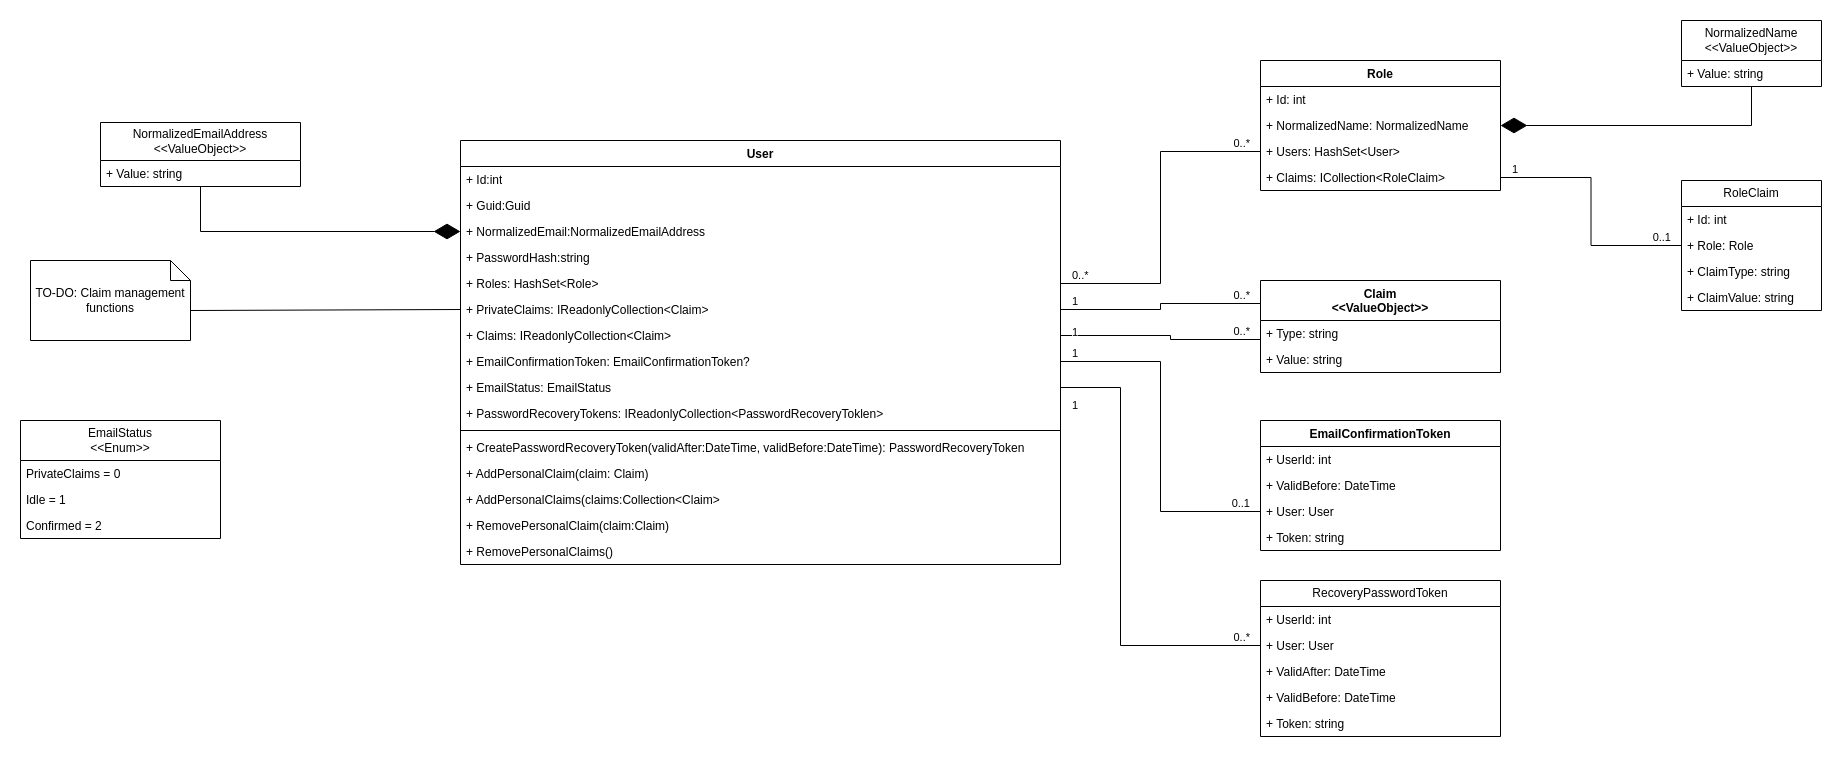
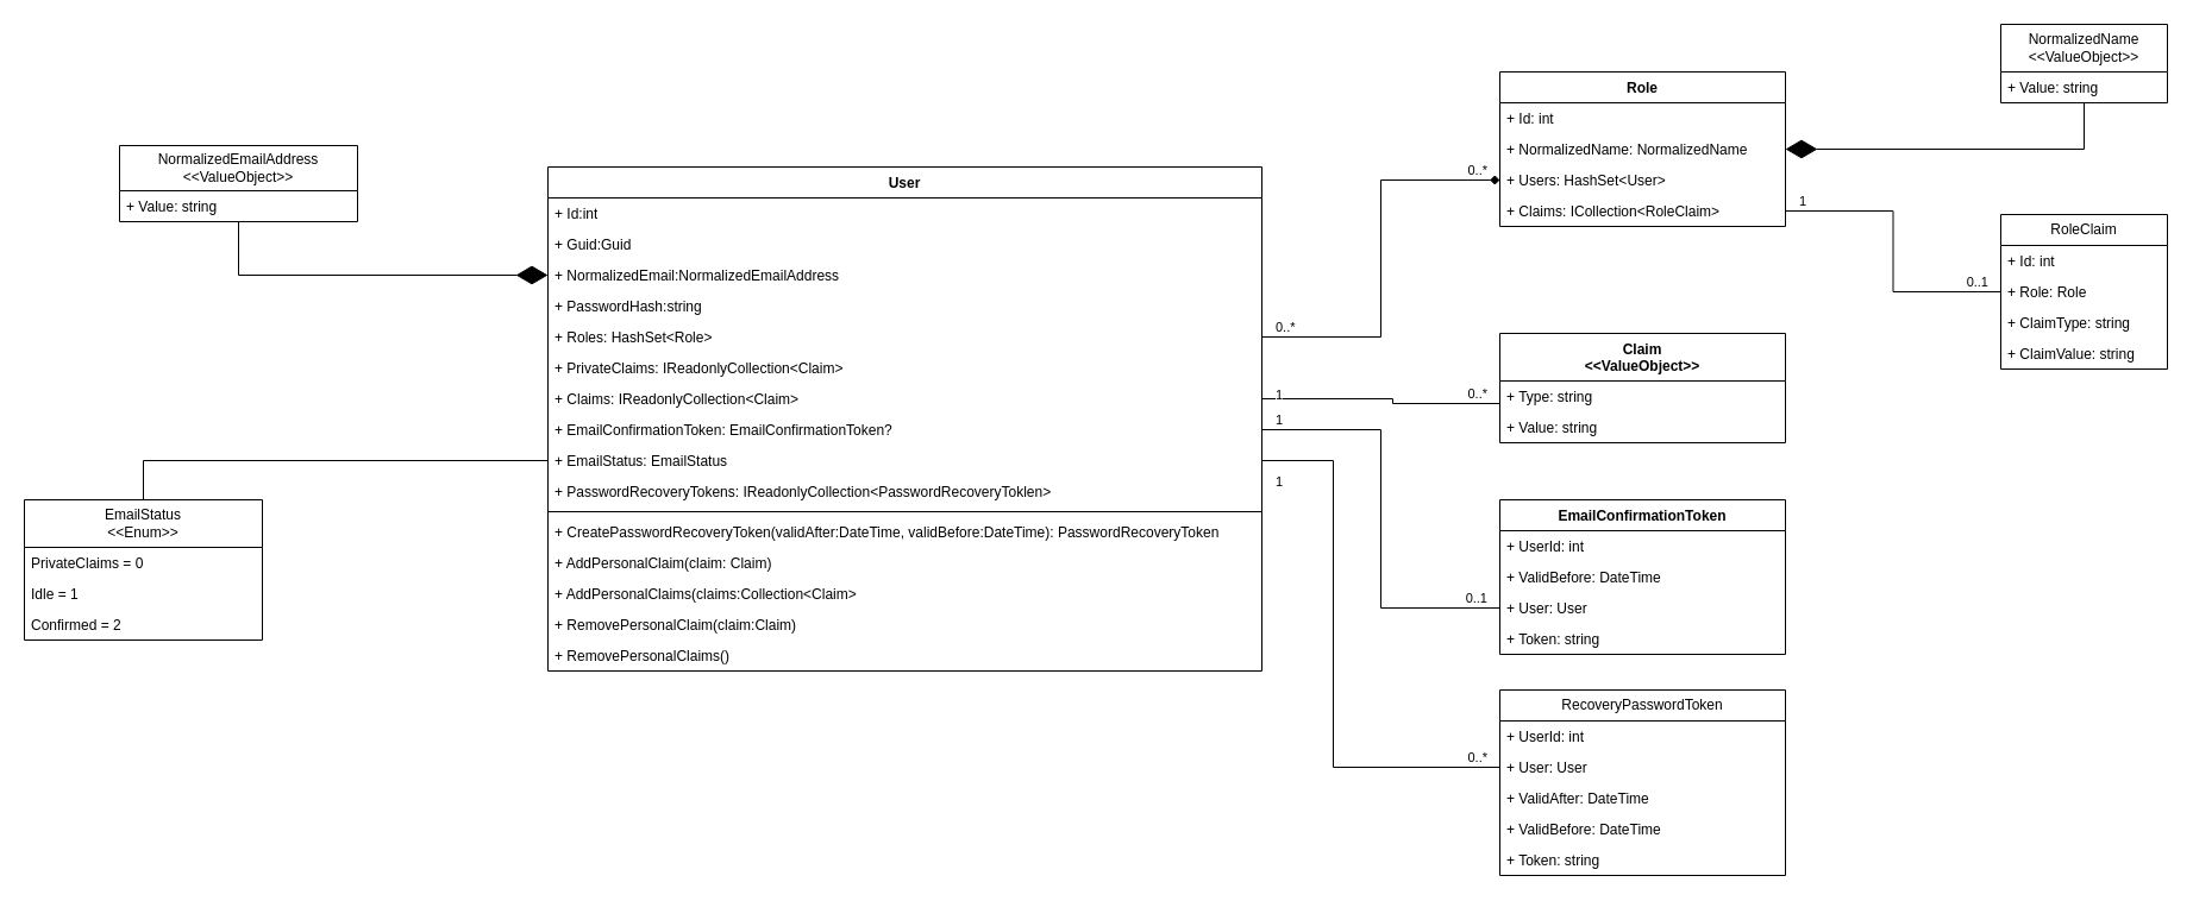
- <mxCell id="24" value="" style="endArrow=none;html=1;edgeStyle=orthogonalEdgeStyle;rounded=0;" parent="1" source="7" target="22" edge="1"><mxGeometry relative="1" as="geometry"><mxPoint x="940" y="520" as="sourcePoint" /><mxPoint x="1100" y="520" as="targetPoint" /></mxGeometry></mxCell>
+ <mxCell id="24" value="" style="endArrow=diamond;html=1;edgeStyle=orthogonalEdgeStyle;rounded=0;" parent="1" source="7" target="22" edge="1"><mxGeometry relative="1" as="geometry"><mxPoint x="940" y="520" as="sourcePoint" /><mxPoint x="1100" y="520" as="targetPoint" /></mxGeometry></mxCell>
- <mxCell id="44" value="TO-DO: Claim management functions" style="shape=note;size=20;whiteSpace=wrap;html=1;" vertex="1" parent="1"><mxGeometry x="30" y="260" width="160" height="80" as="geometry" /></mxCell>
- <mxCell id="30" value="" style="endArrow=none;html=1;edgeStyle=orthogonalEdgeStyle;rounded=0;entryX=0;entryY=0.25;entryDx=0;entryDy=0;" parent="1" source="8" target="27" edge="1"><mxGeometry relative="1" as="geometry"><mxPoint x="1100" y="200" as="sourcePoint" /><mxPoint x="1160" y="530" as="targetPoint" /></mxGeometry></mxCell>
- <mxCell id="31" value="1" style="edgeLabel;resizable=0;html=1;align=left;verticalAlign=bottom;" parent="30" connectable="0" vertex="1"><mxGeometry x="-1" relative="1" as="geometry"><mxPoint x="10" as="offset" /></mxGeometry></mxCell>
- <mxCell id="32" value="0..*" style="edgeLabel;resizable=0;html=1;align=right;verticalAlign=bottom;" parent="30" connectable="0" vertex="1"><mxGeometry x="1" relative="1" as="geometry"><mxPoint x="-10" as="offset" /></mxGeometry></mxCell>
- <mxCell id="45" value="" style="endArrow=none;html=1;rounded=0;exitX=0;exitY=0;exitDx=160;exitDy=50;exitPerimeter=0;entryX=0;entryY=0.5;entryDx=0;entryDy=0;" edge="1" parent="1" source="44" target="8"><mxGeometry relative="1" as="geometry"><mxPoint x="260" y="530" as="sourcePoint" /><mxPoint x="400" y="300" as="targetPoint" /></mxGeometry></mxCell>
+ <mxCell id="73" value="" style="endArrow=none;html=1;edgeStyle=orthogonalEdgeStyle;rounded=0;" edge="1" parent="1" source="69" target="11"><mxGeometry relative="1" as="geometry"><mxPoint x="230" y="650" as="sourcePoint" /><mxPoint x="390" y="650" as="targetPoint" /></mxGeometry></mxCell>
